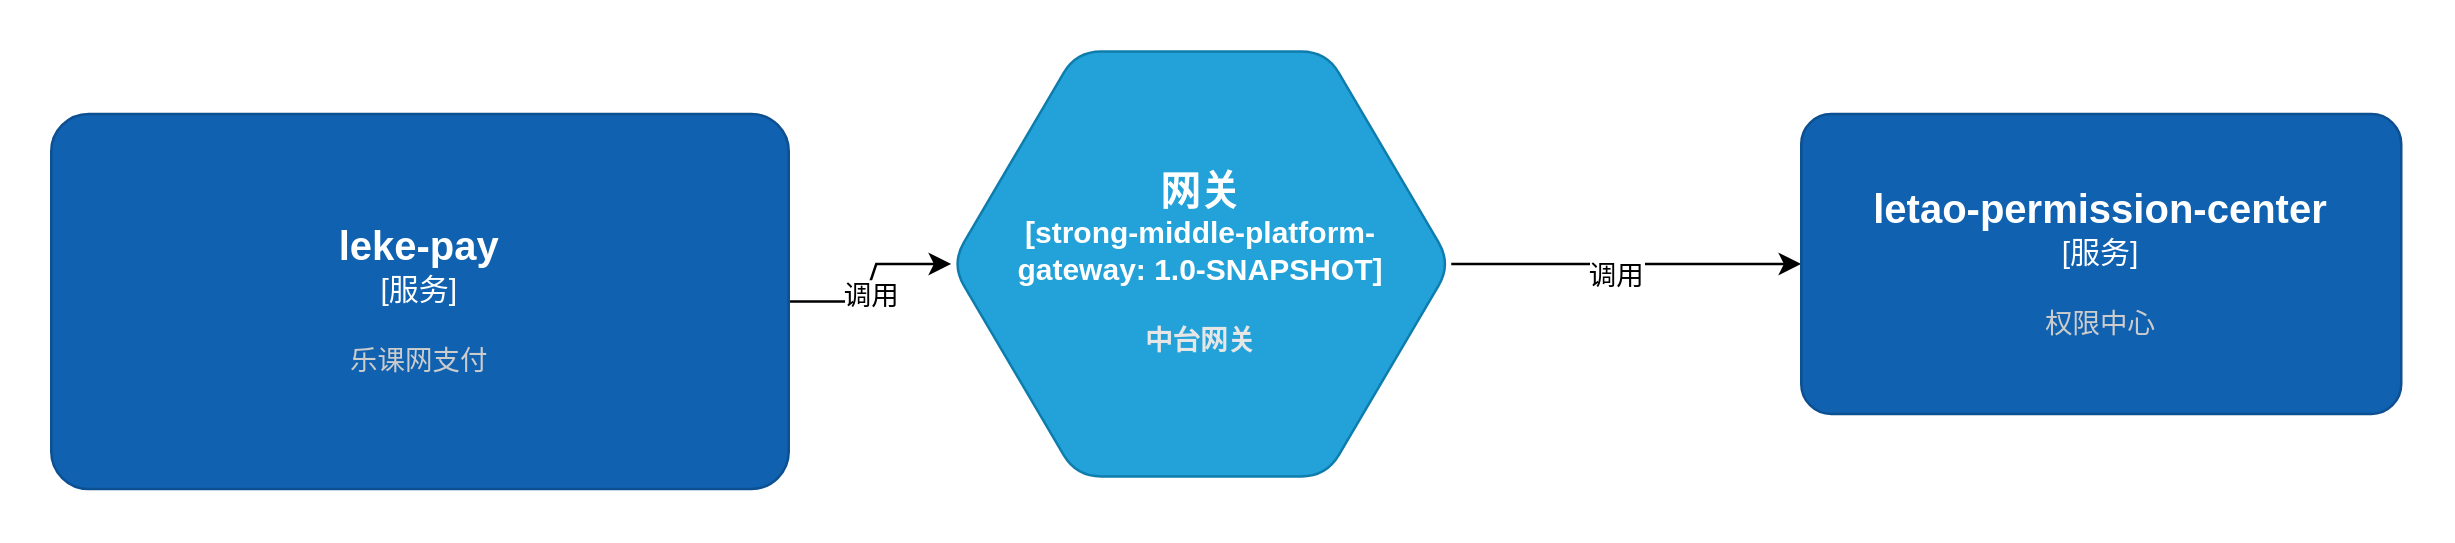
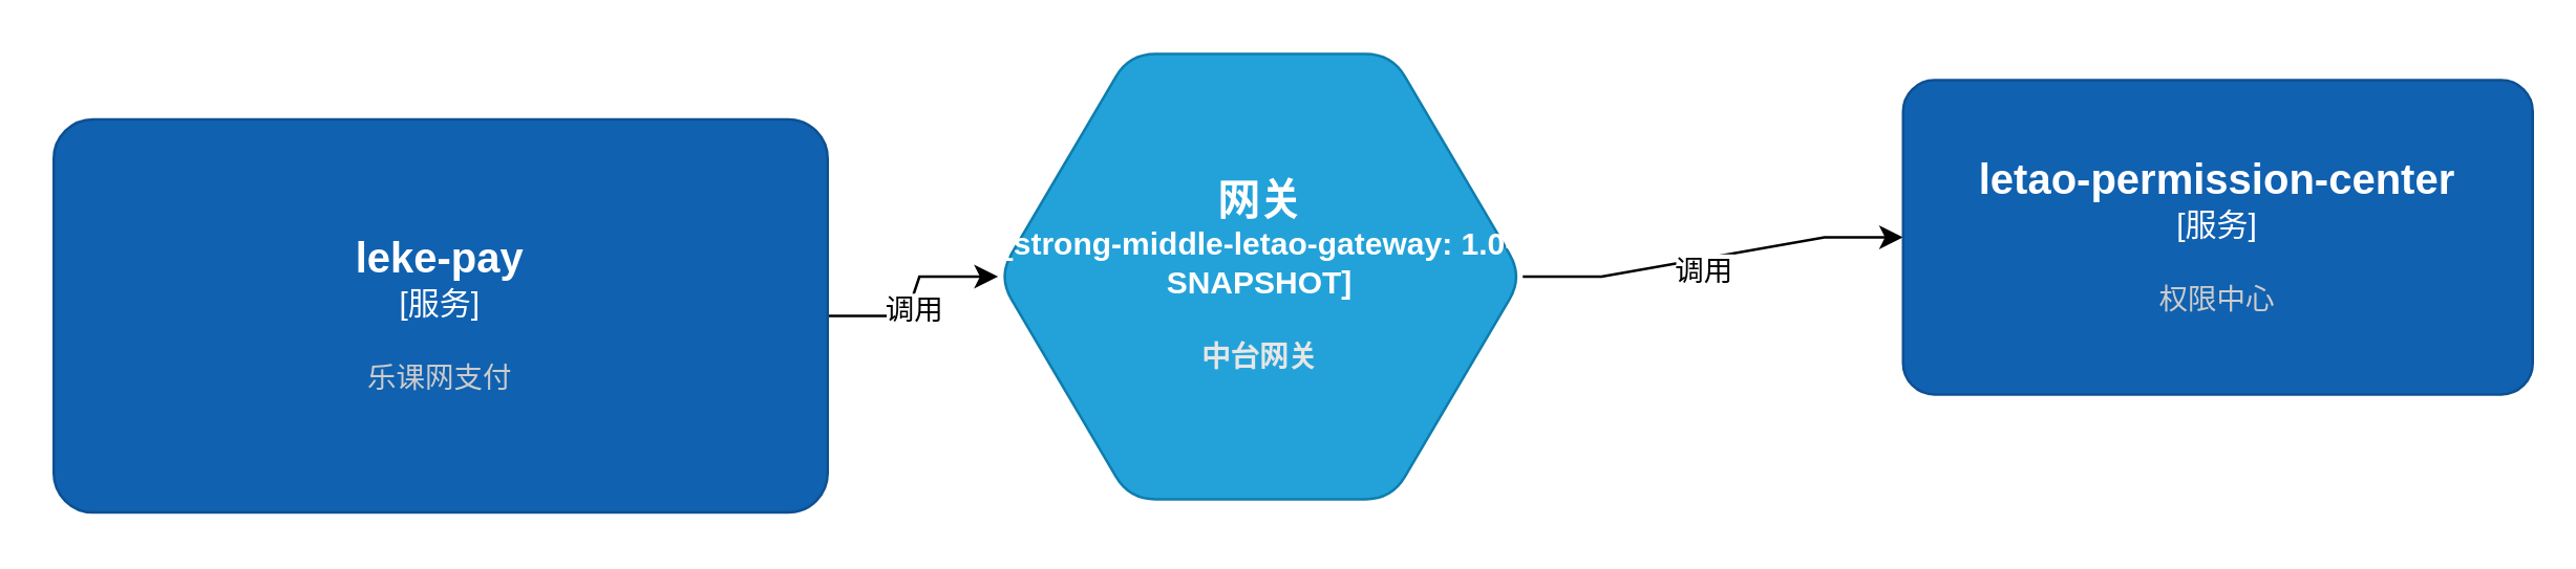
- <mxCell id="7" value="&lt;font style=&quot;font-size: 16px&quot;&gt;&lt;b&gt;网关&lt;/font&gt;&lt;div&gt;[strong-middle-platform-gateway:&amp;nbsp;1.0-SNAPSHOT]&lt;/div&gt;&lt;br&gt;&lt;div&gt;&lt;font style=&quot;font-size: 11px&quot;&gt;&lt;font color=&quot;#E6E6E6&quot;&gt;中台网关&lt;/font&gt;&lt;/div&gt;" style="shape=hexagon;size=50;perimeter=hexagonPerimeter2;whiteSpace=wrap;html=1;fixedSize=1;rounded=1;labelBackgroundColor=none;fillColor=#23A2D9;fontSize=12;fontColor=#ffffff;align=center;strokeColor=#0E7DAD;metaEdit=1;points=[[0.5,0,0],[1,0.25,0],[1,0.5,0],[1,0.75,0],[0.5,1,0],[0,0.75,0],[0,0.5,0],[0,0.25,0]];resizable=0;" vertex="1" parent="1"><mxGeometry x="380" y="20" width="200" height="170" as="geometry" /></mxCell>
+ <mxCell id="7" value="&lt;font style=&quot;font-size: 16px&quot;&gt;&lt;b&gt;网关&lt;/font&gt;&lt;div&gt;[strong-middle-letao-gateway:&amp;nbsp;1.0-SNAPSHOT]&lt;/div&gt;&lt;br&gt;&lt;div&gt;&lt;font style=&quot;font-size: 11px&quot;&gt;&lt;font color=&quot;#E6E6E6&quot;&gt;中台网关&lt;/font&gt;&lt;/div&gt;" style="shape=hexagon;size=50;perimeter=hexagonPerimeter2;whiteSpace=wrap;html=1;fixedSize=1;rounded=1;labelBackgroundColor=none;fillColor=#23A2D9;fontSize=12;fontColor=#ffffff;align=center;strokeColor=#0E7DAD;metaEdit=1;points=[[0.5,0,0],[1,0.25,0],[1,0.5,0],[1,0.75,0],[0.5,1,0],[0,0.75,0],[0,0.5,0],[0,0.25,0]];resizable=0;" vertex="1" parent="1"><mxGeometry x="380" y="20" width="200" height="170" as="geometry" /></mxCell>
- <mxCell id="8" value="&lt;font style=&quot;font-size: 16px&quot;&gt;&lt;b&gt;letao-permission-center&lt;/b&gt;&lt;/font&gt;&lt;div&gt;[服务]&lt;/div&gt;&lt;br&gt;&lt;div&gt;&lt;font style=&quot;font-size: 11px&quot;&gt;&lt;font color=&quot;#cccccc&quot;&gt;权限中心&lt;/font&gt;&lt;/div&gt;" style="rounded=1;whiteSpace=wrap;html=1;labelBackgroundColor=none;fillColor=#1061B0;fontColor=#ffffff;align=center;arcSize=10;strokeColor=#0D5091;metaEdit=1;resizable=0;points=[[0.25,0,0],[0.5,0,0],[0.75,0,0],[1,0.25,0],[1,0.5,0],[1,0.75,0],[0.75,1,0],[0.5,1,0],[0.25,1,0],[0,0.75,0],[0,0.5,0],[0,0.25,0]];" vertex="1" parent="1"><mxGeometry x="720" y="45" width="240" height="120" as="geometry" /></mxCell>
+ <mxCell id="8" value="&lt;font style=&quot;font-size: 16px&quot;&gt;&lt;b&gt;letao-permission-center&lt;/b&gt;&lt;/font&gt;&lt;div&gt;[服务]&lt;/div&gt;&lt;br&gt;&lt;div&gt;&lt;font style=&quot;font-size: 11px&quot;&gt;&lt;font color=&quot;#cccccc&quot;&gt;权限中心&lt;/font&gt;&lt;/div&gt;" style="rounded=1;whiteSpace=wrap;html=1;labelBackgroundColor=none;fillColor=#1061B0;fontColor=#ffffff;align=center;arcSize=10;strokeColor=#0D5091;metaEdit=1;resizable=0;points=[[0.25,0,0],[0.5,0,0],[0.75,0,0],[1,0.25,0],[1,0.5,0],[1,0.75,0],[0.75,1,0],[0.5,1,0],[0.25,1,0],[0,0.75,0],[0,0.5,0],[0,0.25,0]];" vertex="1" parent="1"><mxGeometry x="725" y="30" width="240" height="120" as="geometry" /></mxCell>
